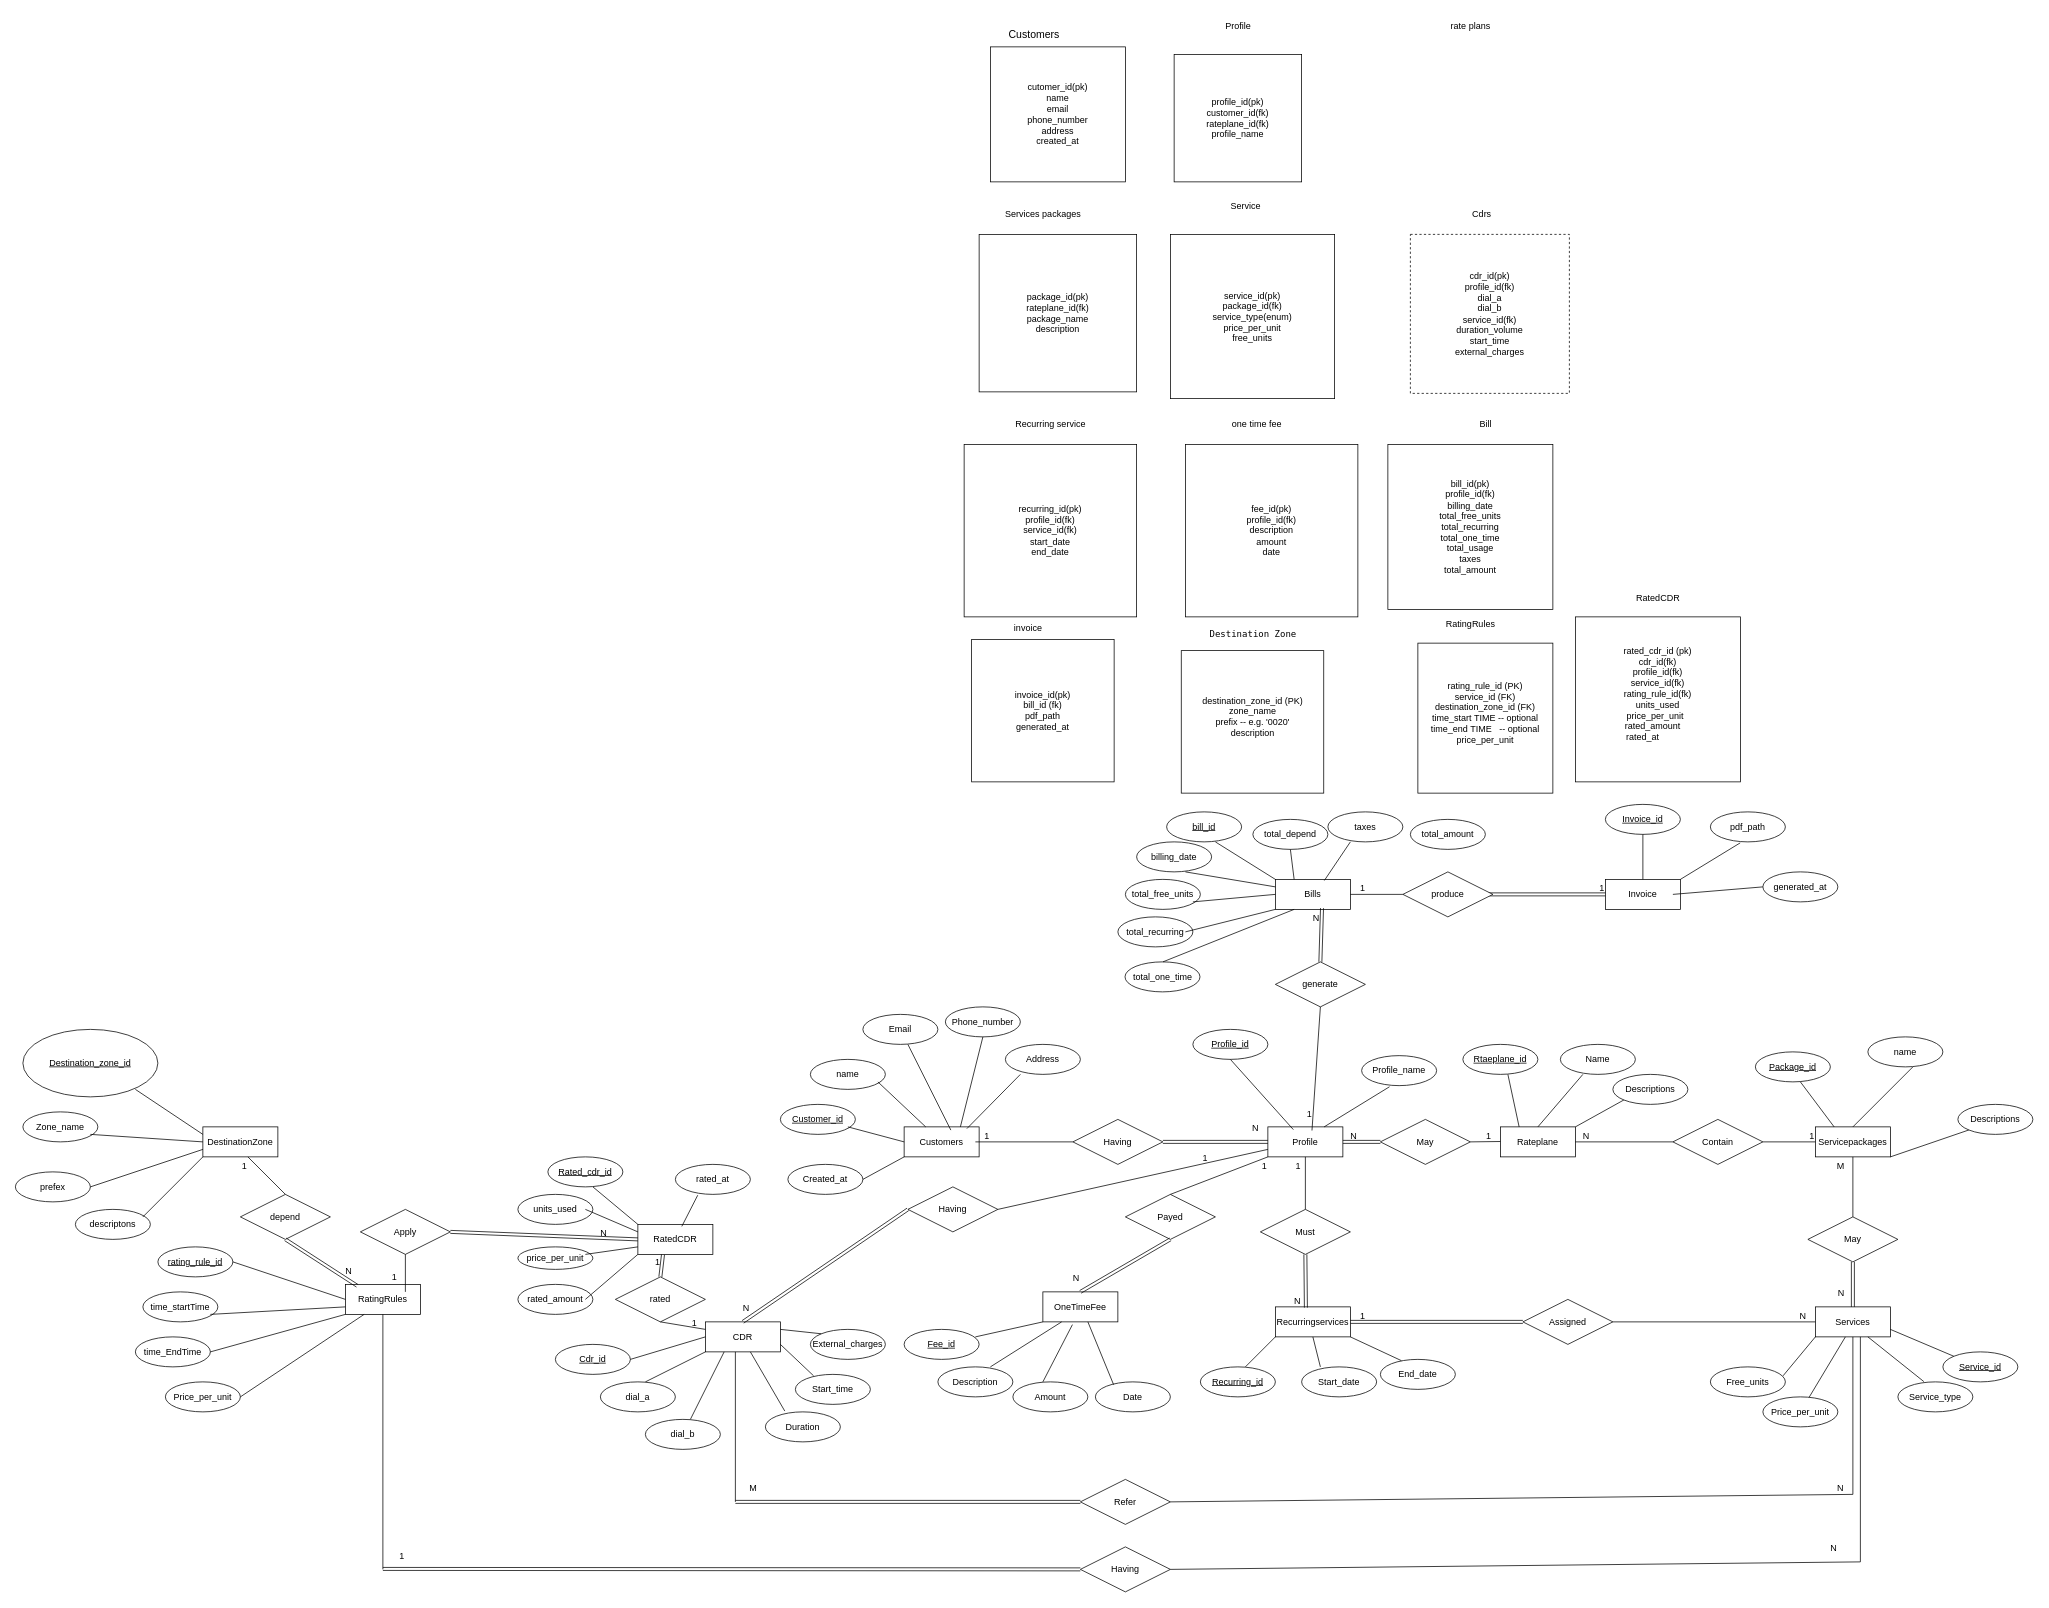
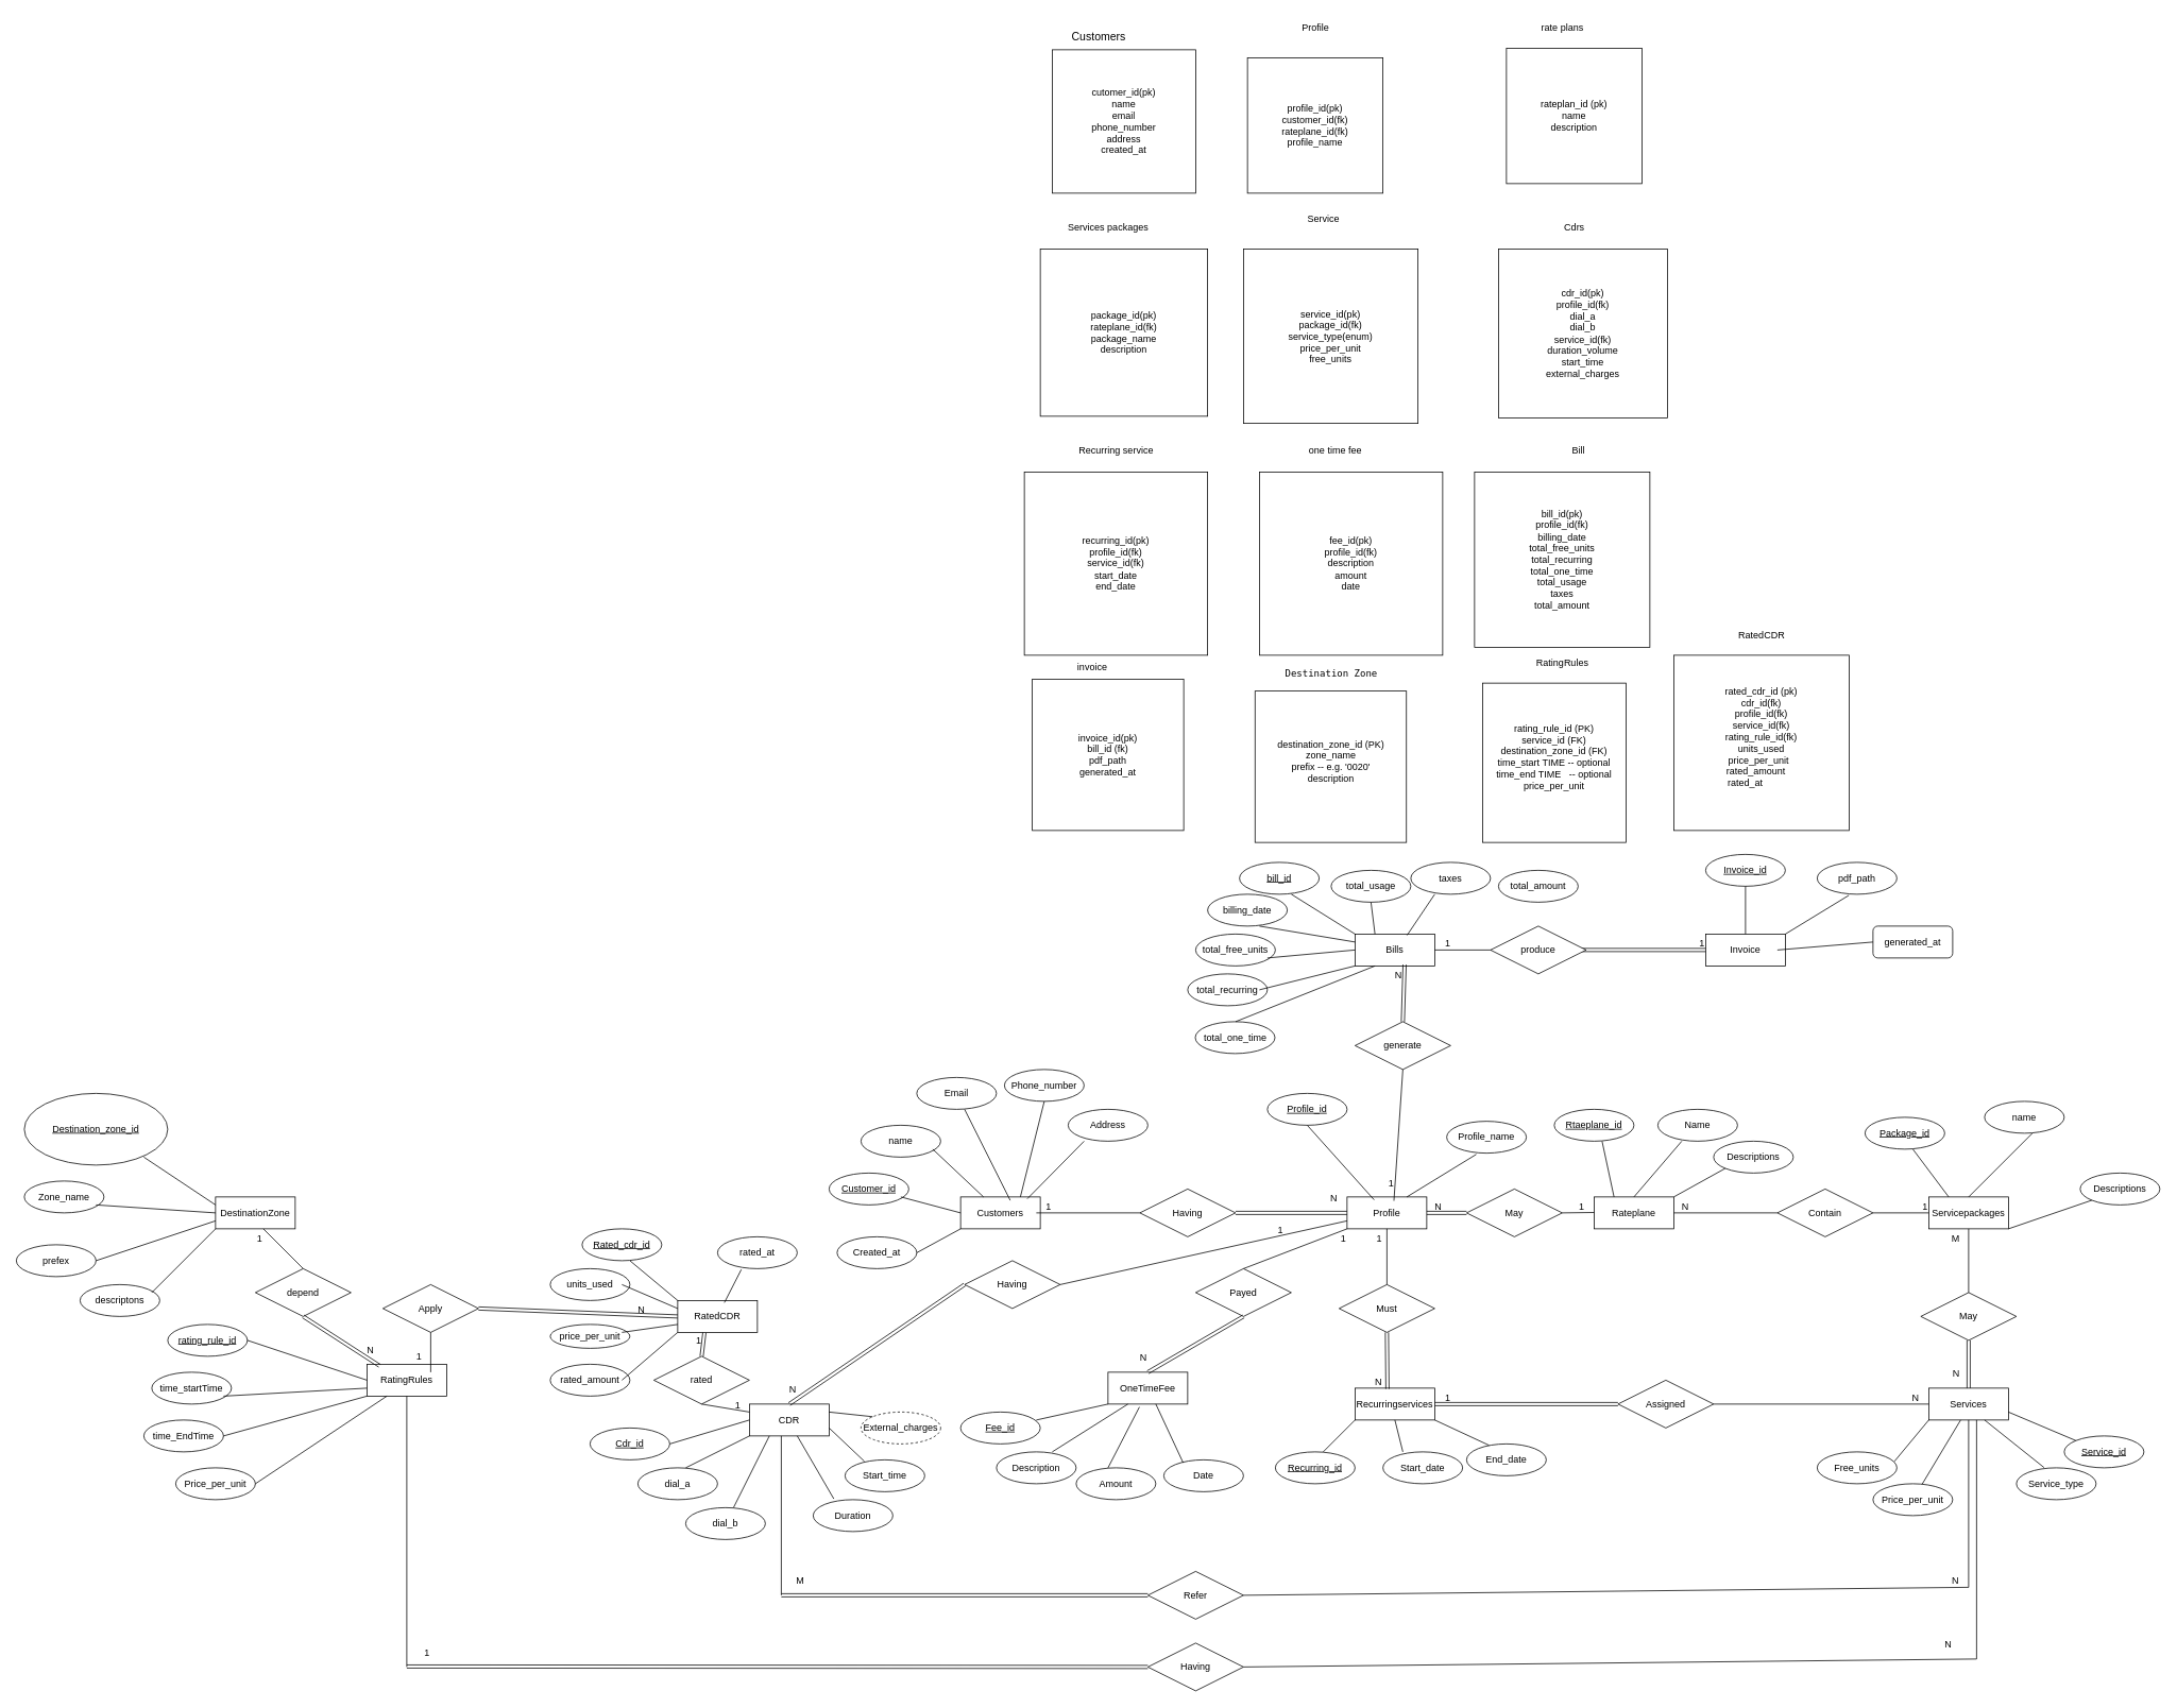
+ <mxCell id="4" value="rateplan_id (pk)&lt;div&gt;name&lt;/div&gt;&lt;div&gt;description&lt;/div&gt;" style="whiteSpace=wrap;html=1;aspect=fixed;" parent="1" vertex="1"><mxGeometry x="1890" y="60" width="170" height="170" as="geometry" /></mxCell>
- <mxCell id="8" value="cdr_id(pk)&lt;div&gt;profile_id(fk)&lt;/div&gt;&lt;div&gt;dial_a&lt;/div&gt;&lt;div&gt;dial_b&lt;/div&gt;&lt;div&gt;service_id(fk)&lt;/div&gt;&lt;div&gt;duration_volume&lt;/div&gt;&lt;div&gt;start_time&lt;/div&gt;&lt;div&gt;external_charges&lt;/div&gt;" style="whiteSpace=wrap;html=1;aspect=fixed;dashed=1;" parent="1" vertex="1"><mxGeometry x="1880" y="312" width="212" height="212" as="geometry" /></mxCell>
+ <mxCell id="8" value="cdr_id(pk)&lt;div&gt;profile_id(fk)&lt;/div&gt;&lt;div&gt;dial_a&lt;/div&gt;&lt;div&gt;dial_b&lt;/div&gt;&lt;div&gt;service_id(fk)&lt;/div&gt;&lt;div&gt;duration_volume&lt;/div&gt;&lt;div&gt;start_time&lt;/div&gt;&lt;div&gt;external_charges&lt;/div&gt;" style="whiteSpace=wrap;html=1;aspect=fixed;" parent="1" vertex="1"><mxGeometry x="1880" y="312" width="212" height="212" as="geometry" /></mxCell>
- <mxCell id="24" value="&lt;div&gt;rating_rule_id (PK)&lt;/div&gt;&lt;div&gt;service_id (FK)&lt;/div&gt;&lt;div&gt;destination_zone_id (FK)&lt;/div&gt;&lt;div&gt;time_start TIME -- optional&lt;/div&gt;&lt;div&gt;time_end TIME&amp;nbsp; &amp;nbsp;-- optional&lt;/div&gt;&lt;div&gt;price_per_unit&lt;/div&gt;&lt;div&gt;&lt;br&gt;&lt;/div&gt;" style="rounded=0;whiteSpace=wrap;html=1;" parent="1" vertex="1"><mxGeometry x="1890" y="857" width="180" height="200" as="geometry" /></mxCell>
+ <mxCell id="24" value="&lt;div&gt;rating_rule_id (PK)&lt;/div&gt;&lt;div&gt;service_id (FK)&lt;/div&gt;&lt;div&gt;destination_zone_id (FK)&lt;/div&gt;&lt;div&gt;time_start TIME -- optional&lt;/div&gt;&lt;div&gt;time_end TIME&amp;nbsp; &amp;nbsp;-- optional&lt;/div&gt;&lt;div&gt;price_per_unit&lt;/div&gt;&lt;div&gt;&lt;br&gt;&lt;/div&gt;" style="rounded=0;whiteSpace=wrap;html=1;" parent="1" vertex="1"><mxGeometry x="1860" y="857" width="180" height="200" as="geometry" /></mxCell>
- <mxCell id="202" value="total_depend" style="ellipse;whiteSpace=wrap;html=1;align=center;" parent="1" vertex="1"><mxGeometry x="1670" y="1092" width="100" height="40" as="geometry" /></mxCell>
+ <mxCell id="202" value="total_usage" style="ellipse;whiteSpace=wrap;html=1;align=center;" parent="1" vertex="1"><mxGeometry x="1670" y="1092" width="100" height="40" as="geometry" /></mxCell>
- <mxCell id="220" value="generated_at" style="ellipse;whiteSpace=wrap;html=1;align=center;" parent="1" vertex="1"><mxGeometry x="2350" y="1162" width="100" height="40" as="geometry" /></mxCell>
+ <mxCell id="220" value="generated_at" style="whiteSpace=wrap;html=1;align=center;rounded=1;" parent="1" vertex="1"><mxGeometry x="2350" y="1162" width="100" height="40" as="geometry" /></mxCell>
- <mxCell id="124" value="External_charges" style="ellipse;whiteSpace=wrap;html=1;align=center;" parent="1" vertex="1"><mxGeometry x="1080" y="1772" width="100" height="40" as="geometry" /></mxCell>
+ <mxCell id="124" value="External_charges" style="ellipse;whiteSpace=wrap;html=1;align=center;dashed=1;" parent="1" vertex="1"><mxGeometry x="1080" y="1772" width="100" height="40" as="geometry" /></mxCell>
- <mxCell id="107" value="Date" style="ellipse;whiteSpace=wrap;html=1;align=center;" parent="1" vertex="1"><mxGeometry x="1460" y="1842" width="100" height="40" as="geometry" /></mxCell>
+ <mxCell id="107" value="Date" style="ellipse;whiteSpace=wrap;html=1;align=center;" parent="1" vertex="1"><mxGeometry x="1460" y="1832" width="100" height="40" as="geometry" /></mxCell>
